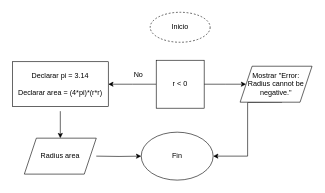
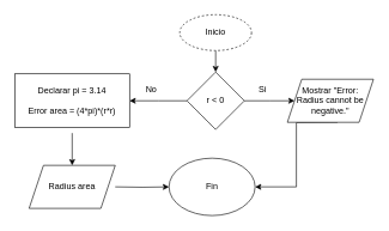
+ <mxCell id="2" style="edgeStyle=orthogonalEdgeStyle;rounded=0;orthogonalLoop=1;jettySize=auto;html=1;exitX=0.5;exitY=1;exitDx=0;exitDy=0;entryX=0.5;entryY=0;entryDx=0;entryDy=0;" parent="1" source="3" target="6" edge="1"><mxGeometry relative="1" as="geometry" /></mxCell>
- <mxCell id="10" value="No" style="text;html=1;align=center;verticalAlign=middle;resizable=0;points=[];autosize=1;strokeColor=none;fillColor=none;" parent="1" vertex="1"><mxGeometry x="210" y="110" width="40" height="30" as="geometry" /></mxCell>
+ <mxCell id="10" value="No" style="text;html=1;align=center;verticalAlign=middle;resizable=0;points=[];autosize=1;strokeColor=none;fillColor=none;" parent="1" vertex="1"><mxGeometry x="190" y="110" width="40" height="30" as="geometry" /></mxCell>
+ <mxCell id="8" value="Si" style="text;html=1;align=center;verticalAlign=middle;resizable=0;points=[];autosize=1;strokeColor=none;fillColor=none;" parent="1" vertex="1"><mxGeometry x="350" y="110" width="30" height="30" as="geometry" /></mxCell>
- <mxCell id="13" value="&lt;div&gt;Declarar pi = 3.14&lt;/div&gt;&lt;div&gt;&lt;br&gt;&lt;/div&gt;&lt;div&gt;Declarar area = (4*pi)*(r*r)&lt;/div&gt;" style="rounded=0;whiteSpace=wrap;html=1;" vertex="1" parent="1"><mxGeometry x="20" y="102.5" width="160" height="75" as="geometry" /></mxCell>
+ <mxCell id="13" value="&lt;div&gt;Declarar pi = 3.14&lt;/div&gt;&lt;div&gt;&lt;br&gt;&lt;/div&gt;&lt;div&gt;Error area = (4*pi)*(r*r)&lt;/div&gt;" style="rounded=0;whiteSpace=wrap;html=1;" vertex="1" parent="1"><mxGeometry x="20" y="102.5" width="160" height="75" as="geometry" /></mxCell>
- <mxCell id="6" value="r &amp;lt; 0" style="whiteSpace=wrap;html=1;rounded=0;" parent="1" vertex="1"><mxGeometry x="260" y="100" width="80" height="80" as="geometry" /></mxCell>
+ <mxCell id="6" value="r &amp;lt; 0" style="rhombus;whiteSpace=wrap;html=1;" parent="1" vertex="1"><mxGeometry x="260" y="100" width="80" height="80" as="geometry" /></mxCell>
